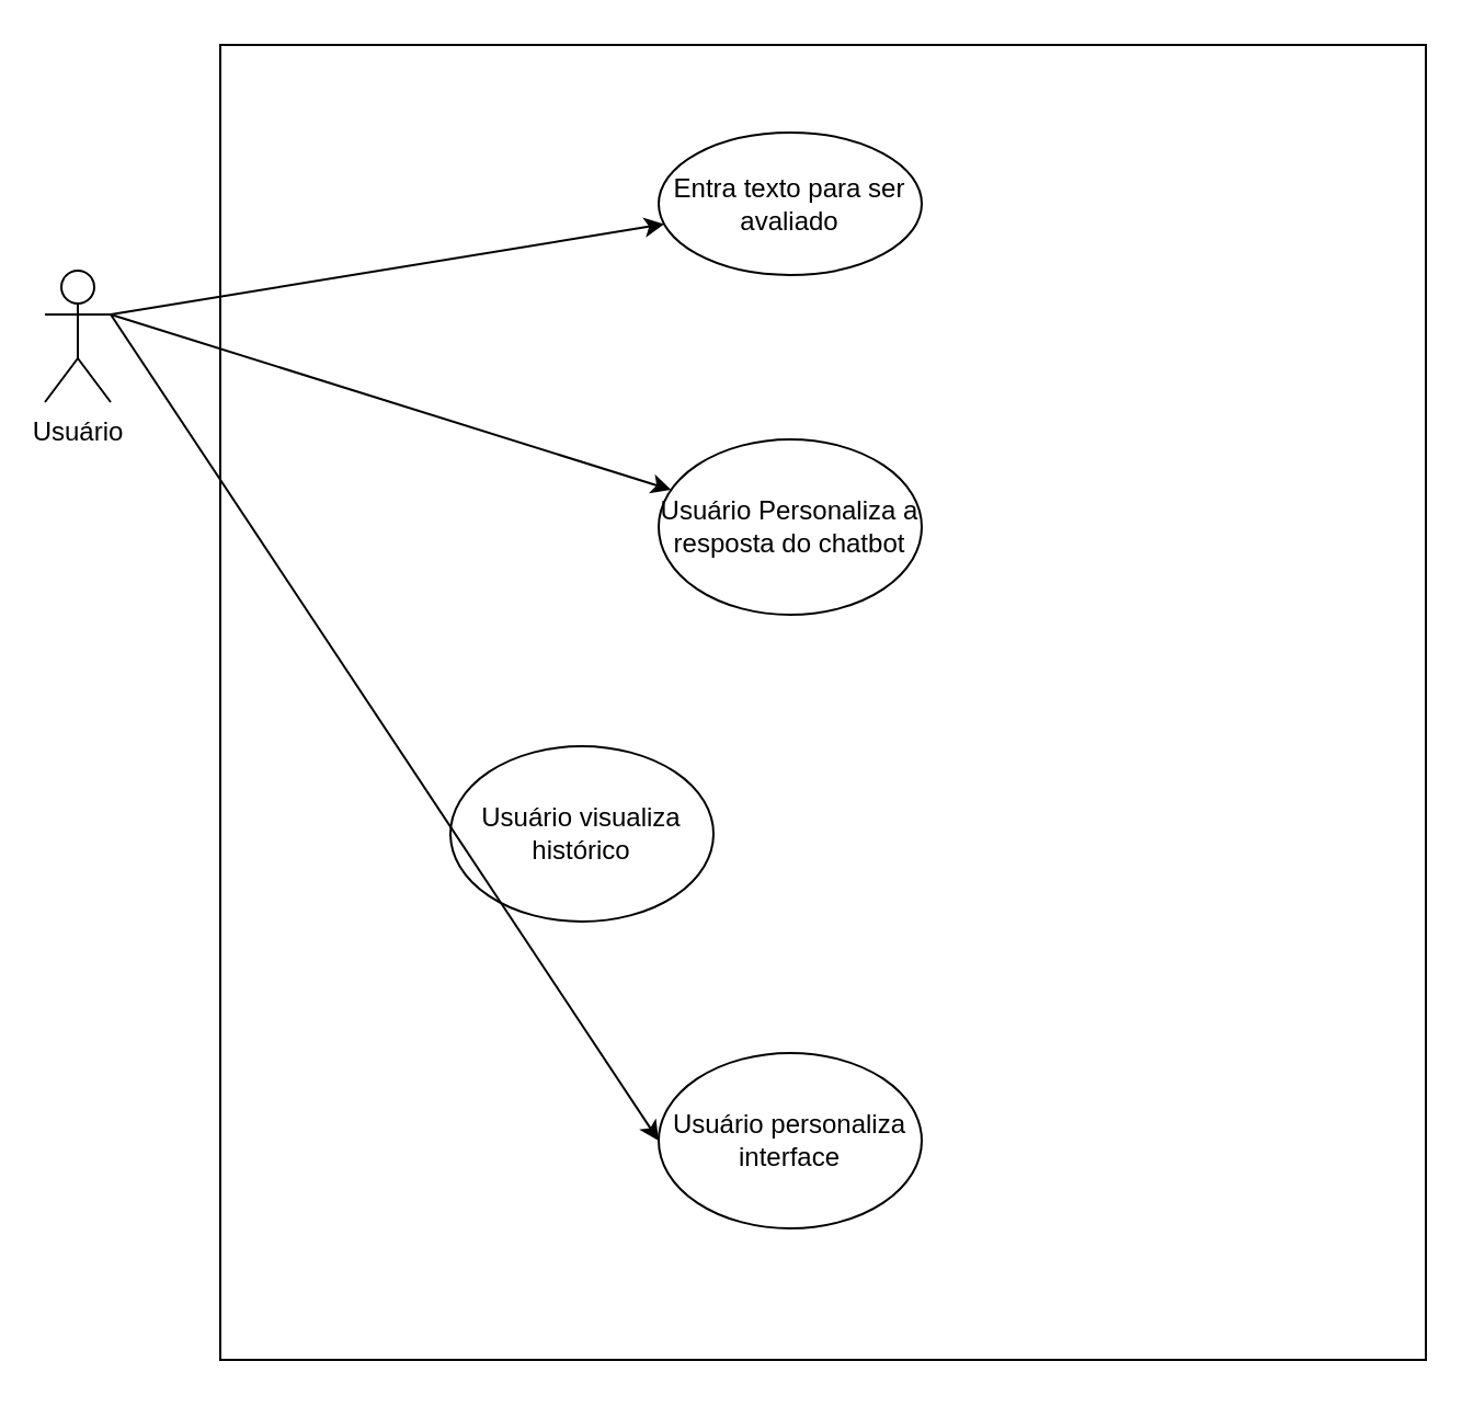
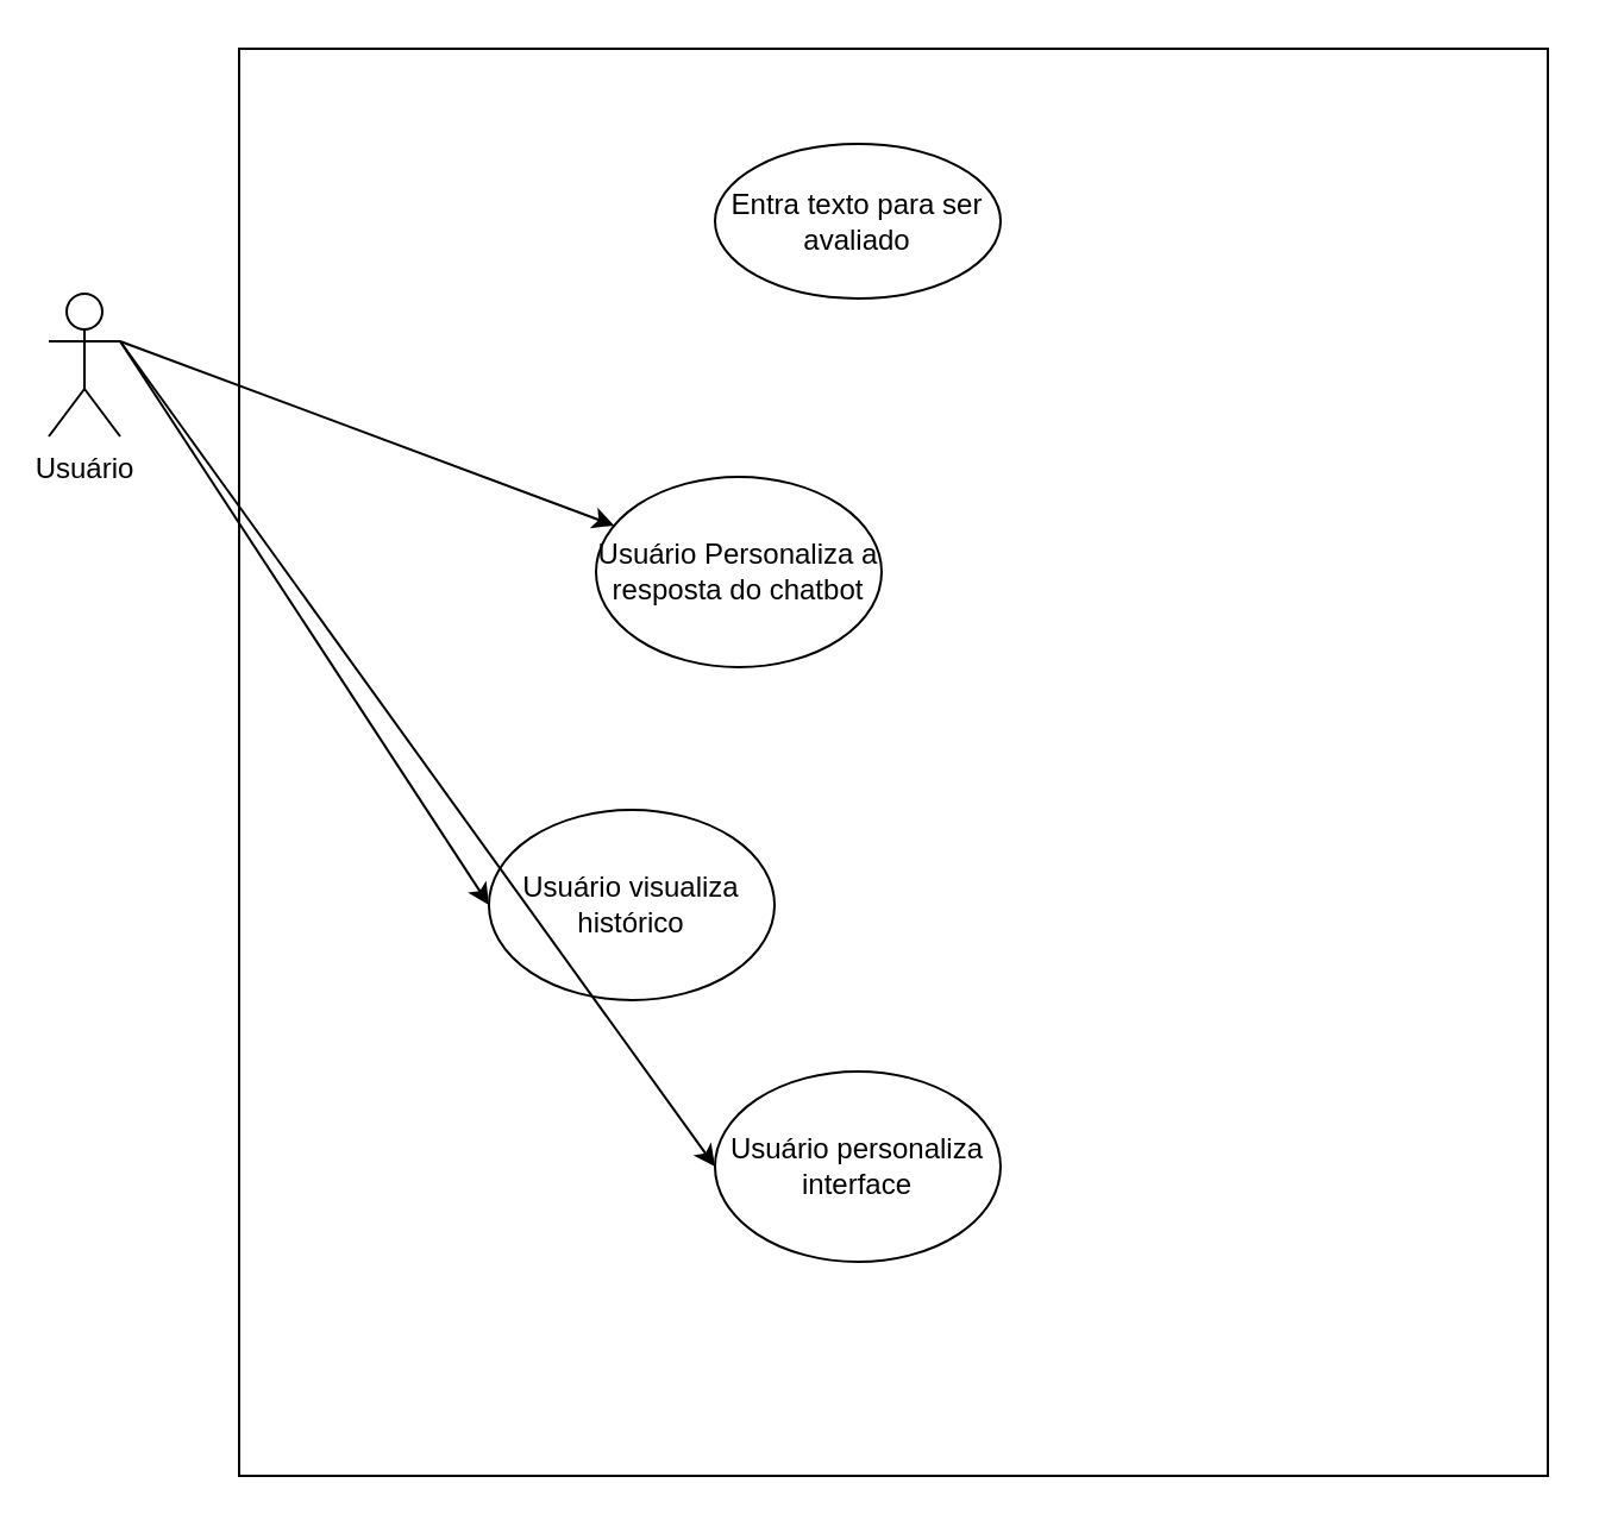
- <mxCell id="5" value="" style="endArrow=classic;html=1;rounded=0;exitX=1;exitY=0.333;exitDx=0;exitDy=0;exitPerimeter=0;" edge="1" parent="1" source="2" target="4"><mxGeometry width="50" height="50" relative="1" as="geometry"><mxPoint x="330" y="330" as="sourcePoint" /><mxPoint x="380" y="280" as="targetPoint" /></mxGeometry></mxCell>
- <mxCell id="6" value="Usuário Personaliza a resposta do chatbot" style="ellipse;whiteSpace=wrap;html=1;" vertex="1" parent="1"><mxGeometry x="300" y="200" width="120" height="80" as="geometry" /></mxCell>
+ <mxCell id="6" value="Usuário Personaliza a resposta do chatbot" style="ellipse;whiteSpace=wrap;html=1;" vertex="1" parent="1"><mxGeometry x="250" y="200" width="120" height="80" as="geometry" /></mxCell>
+ <mxCell id="10" value="" style="endArrow=classic;html=1;rounded=0;exitX=1;exitY=0.333;exitDx=0;exitDy=0;exitPerimeter=0;entryX=0;entryY=0.5;entryDx=0;entryDy=0;" edge="1" parent="1" source="2" target="7"><mxGeometry width="50" height="50" relative="1" as="geometry"><mxPoint x="330" y="410" as="sourcePoint" /><mxPoint x="380" y="360" as="targetPoint" /></mxGeometry></mxCell>
- <mxCell id="8" value="Usuário personaliza interface" style="ellipse;whiteSpace=wrap;html=1;" vertex="1" parent="1"><mxGeometry x="300" y="480" width="120" height="80" as="geometry" /></mxCell>
+ <mxCell id="8" value="Usuário personaliza interface" style="ellipse;whiteSpace=wrap;html=1;" vertex="1" parent="1"><mxGeometry x="300" y="450" width="120" height="80" as="geometry" /></mxCell>
